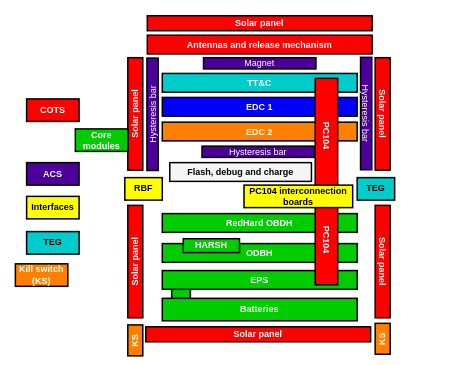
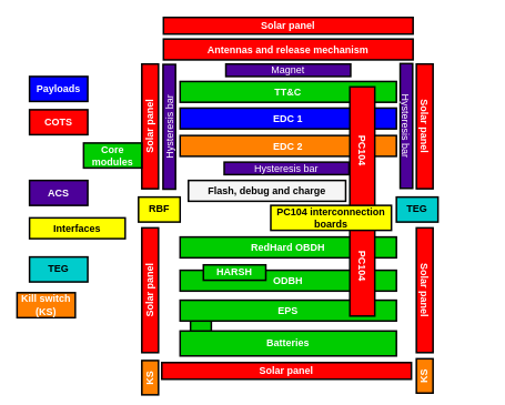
+ <mxCell id="12" value="Payloads" style="rounded=0;whiteSpace=wrap;html=1;fontStyle=1;strokeWidth=2;fillColor=#0000FF;fontColor=#FFFFFF;" vertex="1" parent="1"><mxGeometry x="35" y="91" width="70" height="30" as="geometry" /></mxCell>
- <mxCell id="26" value="TT&amp;amp;C" style="rounded=0;whiteSpace=wrap;html=1;fontStyle=1;strokeWidth=2;fontColor=#FFFFFF;fillColor=#00cccc;" vertex="1" parent="1"><mxGeometry x="216" y="97" width="260" height="25" as="geometry" /></mxCell>
+ <mxCell id="26" value="TT&amp;amp;C" style="rounded=0;whiteSpace=wrap;html=1;fontStyle=1;strokeWidth=2;fontColor=#FFFFFF;fillColor=#00CC00;" vertex="1" parent="1"><mxGeometry x="216" y="97" width="260" height="25" as="geometry" /></mxCell>
- <mxCell id="16" value="Interfaces" style="rounded=0;whiteSpace=wrap;html=1;fontStyle=1;strokeWidth=2;fillColor=#FFFF00;" vertex="1" parent="1"><mxGeometry x="35" y="261" width="70" height="30" as="geometry" /></mxCell>
+ <mxCell id="16" value="Interfaces" style="rounded=0;whiteSpace=wrap;html=1;fontStyle=1;strokeWidth=2;fillColor=#FFFF00;" vertex="1" parent="1"><mxGeometry x="35" y="261" width="115" height="25" as="geometry" /></mxCell>
